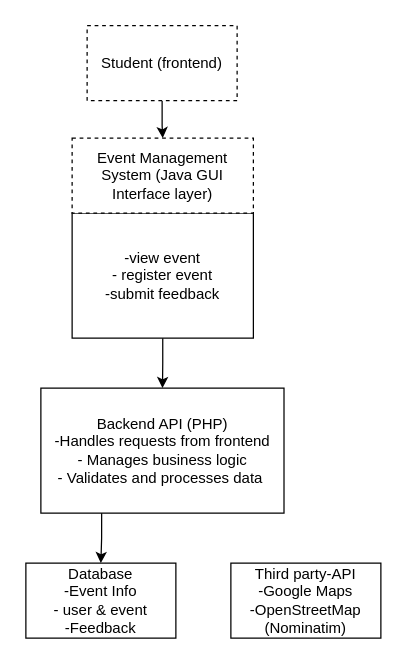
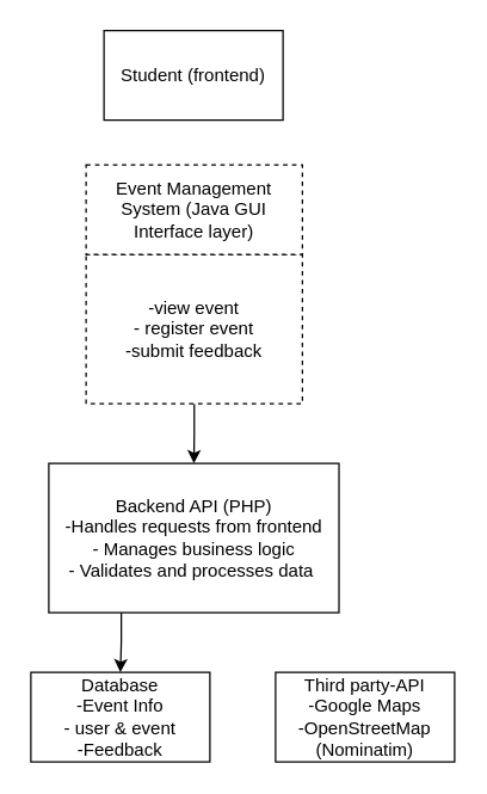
- <mxCell id="3" value="Student (frontend)" style="rounded=0;whiteSpace=wrap;html=1;dashed=1;" vertex="1" parent="1"><mxGeometry x="69" y="20" width="120" height="60" as="geometry" /></mxCell>
+ <mxCell id="3" value="Student (frontend)" style="rounded=0;whiteSpace=wrap;html=1;" vertex="1" parent="1"><mxGeometry x="69" y="20" width="120" height="60" as="geometry" /></mxCell>
- <mxCell id="2" value="" style="edgeStyle=orthogonalEdgeStyle;rounded=0;orthogonalLoop=1;jettySize=auto;html=1;" edge="1" parent="1" source="3" target="6"><mxGeometry relative="1" as="geometry" /></mxCell>
- <mxCell id="5" value="&lt;font style=&quot;font-size: 12px;&quot;&gt;-view event&lt;/font&gt;&lt;div&gt;&lt;font style=&quot;font-size: 12px;&quot;&gt;- register event&lt;/font&gt;&lt;/div&gt;&lt;div&gt;&lt;font style=&quot;font-size: 12px;&quot;&gt;-submit feedback&lt;/font&gt;&lt;/div&gt;" style="whiteSpace=wrap;html=1;rounded=0;" vertex="1" parent="1"><mxGeometry x="57" y="170" width="145" height="100" as="geometry" /></mxCell>
+ <mxCell id="5" value="&lt;font style=&quot;font-size: 12px;&quot;&gt;-view event&lt;/font&gt;&lt;div&gt;&lt;font style=&quot;font-size: 12px;&quot;&gt;- register event&lt;/font&gt;&lt;/div&gt;&lt;div&gt;&lt;font style=&quot;font-size: 12px;&quot;&gt;-submit feedback&lt;/font&gt;&lt;/div&gt;" style="whiteSpace=wrap;html=1;rounded=0;dashed=1;" vertex="1" parent="1"><mxGeometry x="57" y="170" width="145" height="100" as="geometry" /></mxCell>
